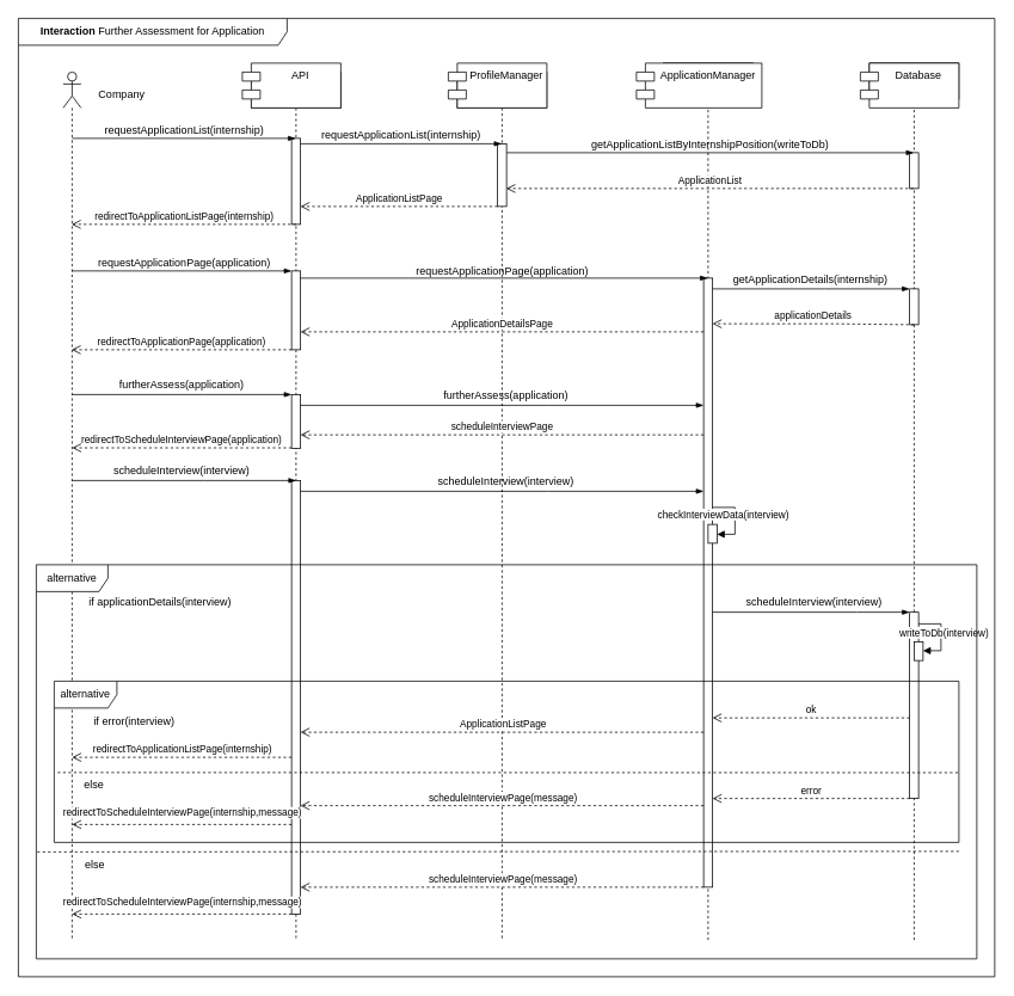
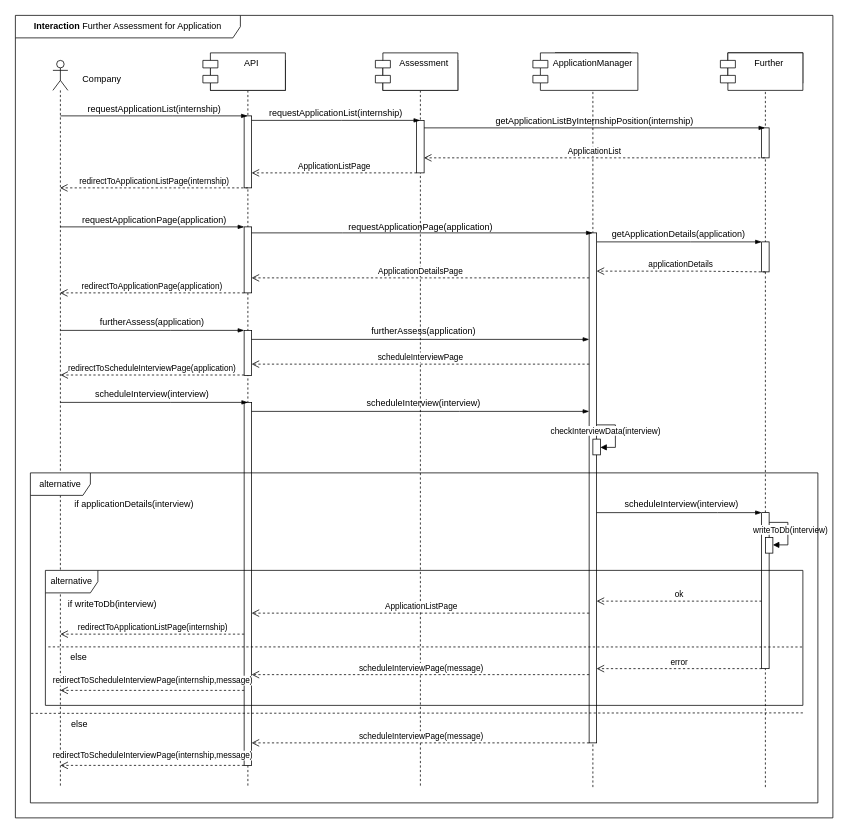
- <mxCell id="15" value="ProfileManager" style="shape=module;align=left;spacingLeft=20;align=center;verticalAlign=top;whiteSpace=wrap;html=1;" parent="1" vertex="1"><mxGeometry x="500" y="70" width="110" height="50" as="geometry" /></mxCell>
+ <mxCell id="15" value="Assessment" style="shape=module;align=left;spacingLeft=20;align=center;verticalAlign=top;whiteSpace=wrap;html=1;" parent="1" vertex="1"><mxGeometry x="500" y="70" width="110" height="50" as="geometry" /></mxCell>
- <mxCell id="20" value="Database" style="shape=module;align=left;spacingLeft=20;align=center;verticalAlign=top;whiteSpace=wrap;html=1;" parent="1" vertex="1"><mxGeometry x="960" y="70" width="110" height="50" as="geometry" /></mxCell>
+ <mxCell id="20" value="Further" style="shape=module;align=left;spacingLeft=20;align=center;verticalAlign=top;whiteSpace=wrap;html=1;" parent="1" vertex="1"><mxGeometry x="960" y="70" width="110" height="50" as="geometry" /></mxCell>
- <mxCell id="23" value="getApplicationListByInternshipPosition(writeToDb)" style="text;html=1;align=center;verticalAlign=middle;resizable=0;points=[];autosize=1;strokeColor=none;fillColor=none;" parent="1" vertex="1"><mxGeometry x="642" y="146" width="300" height="30" as="geometry" /></mxCell>
+ <mxCell id="23" value="getApplicationListByInternshipPosition(internship)" style="text;html=1;align=center;verticalAlign=middle;resizable=0;points=[];autosize=1;strokeColor=none;fillColor=none;" parent="1" vertex="1"><mxGeometry x="642" y="146" width="300" height="30" as="geometry" /></mxCell>
- <mxCell id="27" value="getApplicationDetails(internship)" style="text;html=1;align=center;verticalAlign=middle;resizable=0;points=[];autosize=1;strokeColor=none;fillColor=none;" parent="1" vertex="1"><mxGeometry x="799" y="297" width="210" height="30" as="geometry" /></mxCell>
+ <mxCell id="27" value="getApplicationDetails(application)" style="text;html=1;align=center;verticalAlign=middle;resizable=0;points=[];autosize=1;strokeColor=none;fillColor=none;" parent="1" vertex="1"><mxGeometry x="799" y="297" width="210" height="30" as="geometry" /></mxCell>
- <mxCell id="69" value="if error(interview)" style="text;html=1;align=center;verticalAlign=middle;resizable=0;points=[];autosize=1;strokeColor=none;fillColor=none;labelBackgroundColor=default;" parent="1" vertex="1"><mxGeometry x="78.92" y="790" width="140" height="30" as="geometry" /></mxCell>
+ <mxCell id="69" value="if writeToDb(interview)" style="text;html=1;align=center;verticalAlign=middle;resizable=0;points=[];autosize=1;strokeColor=none;fillColor=none;labelBackgroundColor=default;" parent="1" vertex="1"><mxGeometry x="78.92" y="790" width="140" height="30" as="geometry" /></mxCell>
